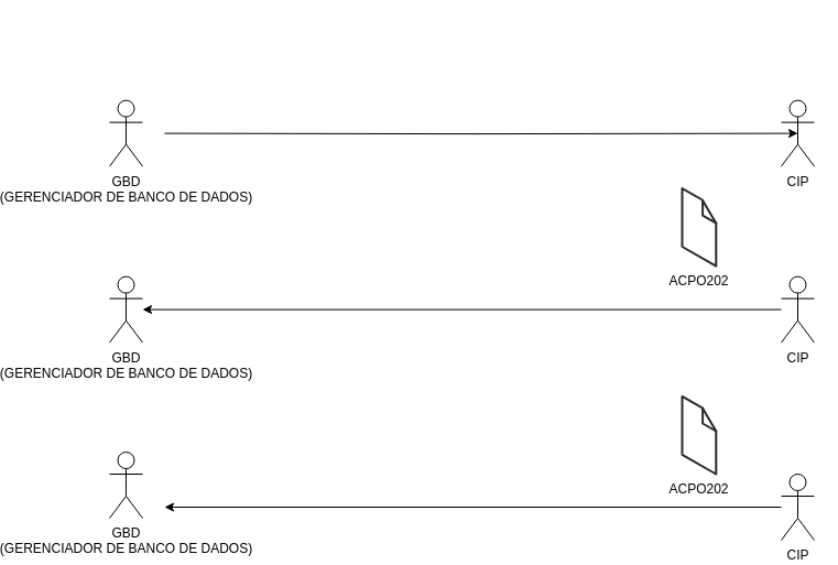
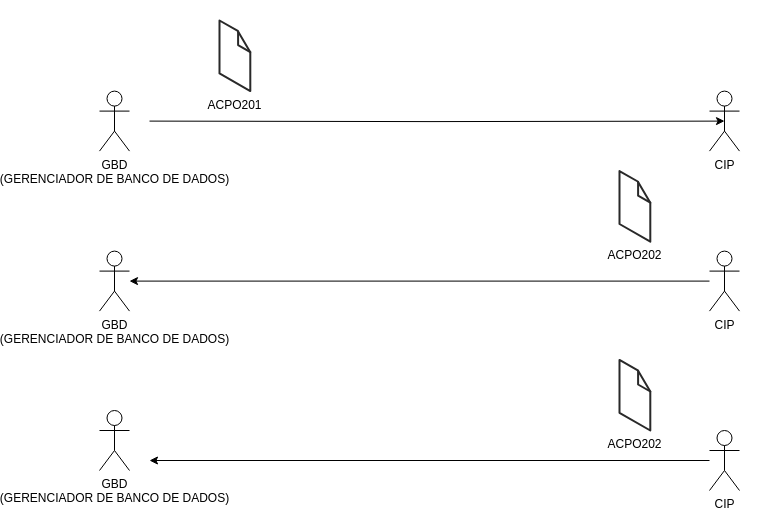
+ <mxCell id="4" value="ACPO201" style="verticalLabelPosition=bottom;html=1;verticalAlign=top;strokeWidth=1;align=center;outlineConnect=0;dashed=0;outlineConnect=0;shape=mxgraph.aws3d.file;aspect=fixed;strokeColor=#292929;" vertex="1" parent="1"><mxGeometry x="140" y="20" width="30.8" height="70.6" as="geometry" /></mxCell>
